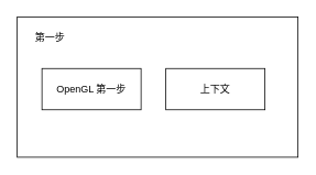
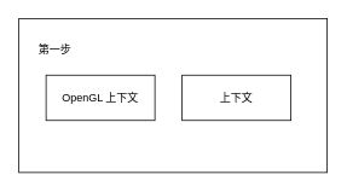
- <mxCell id="5" value="第一步" style="text;html=1;strokeColor=none;fillColor=none;align=center;verticalAlign=middle;whiteSpace=wrap;rounded=0;" vertex="1" parent="1"><mxGeometry x="30" y="30" width="60" height="30" as="geometry" /></mxCell>
+ <mxCell id="5" value="第一步" style="text;html=1;strokeColor=none;fillColor=none;align=center;verticalAlign=middle;whiteSpace=wrap;rounded=0;" vertex="1" parent="1"><mxGeometry x="30" y="40" width="60" height="30" as="geometry" /></mxCell>
- <mxCell id="3" value="OpenGL 第一步" style="rounded=0;whiteSpace=wrap;html=1;" vertex="1" parent="1"><mxGeometry x="50" y="82.5" width="120" height="50" as="geometry" /></mxCell>
+ <mxCell id="3" value="OpenGL 上下文" style="rounded=0;whiteSpace=wrap;html=1;" vertex="1" parent="1"><mxGeometry x="50" y="82.5" width="120" height="50" as="geometry" /></mxCell>
